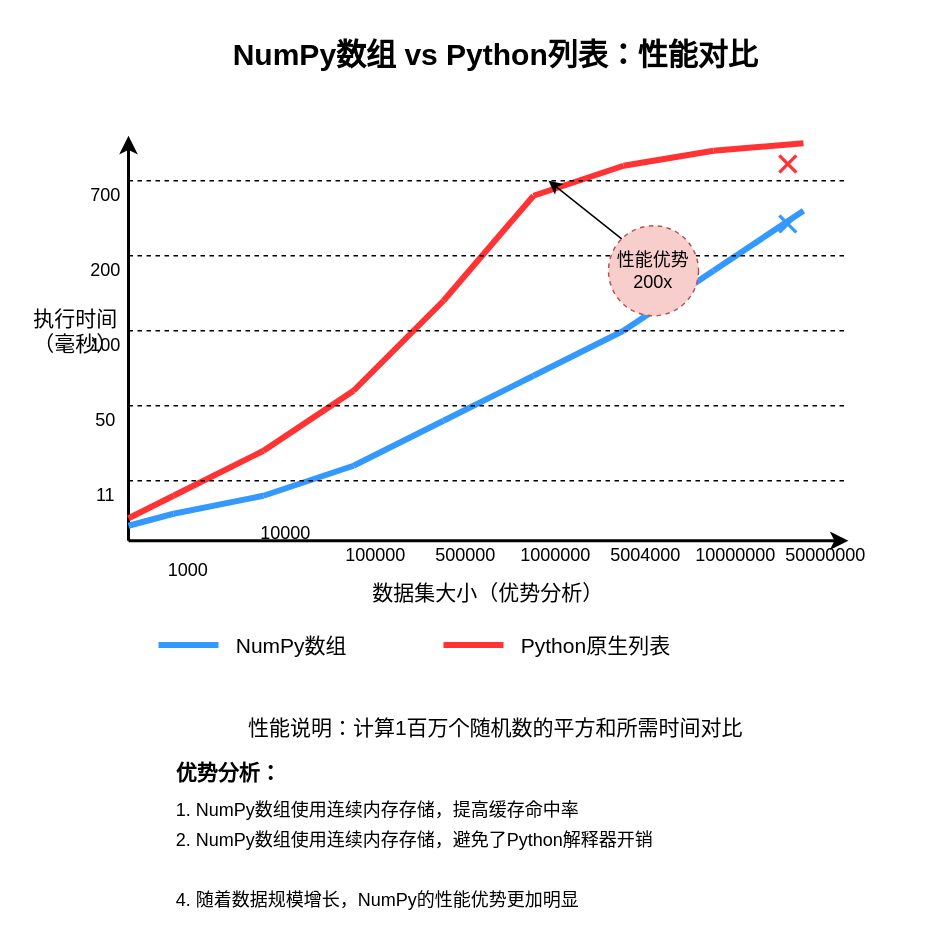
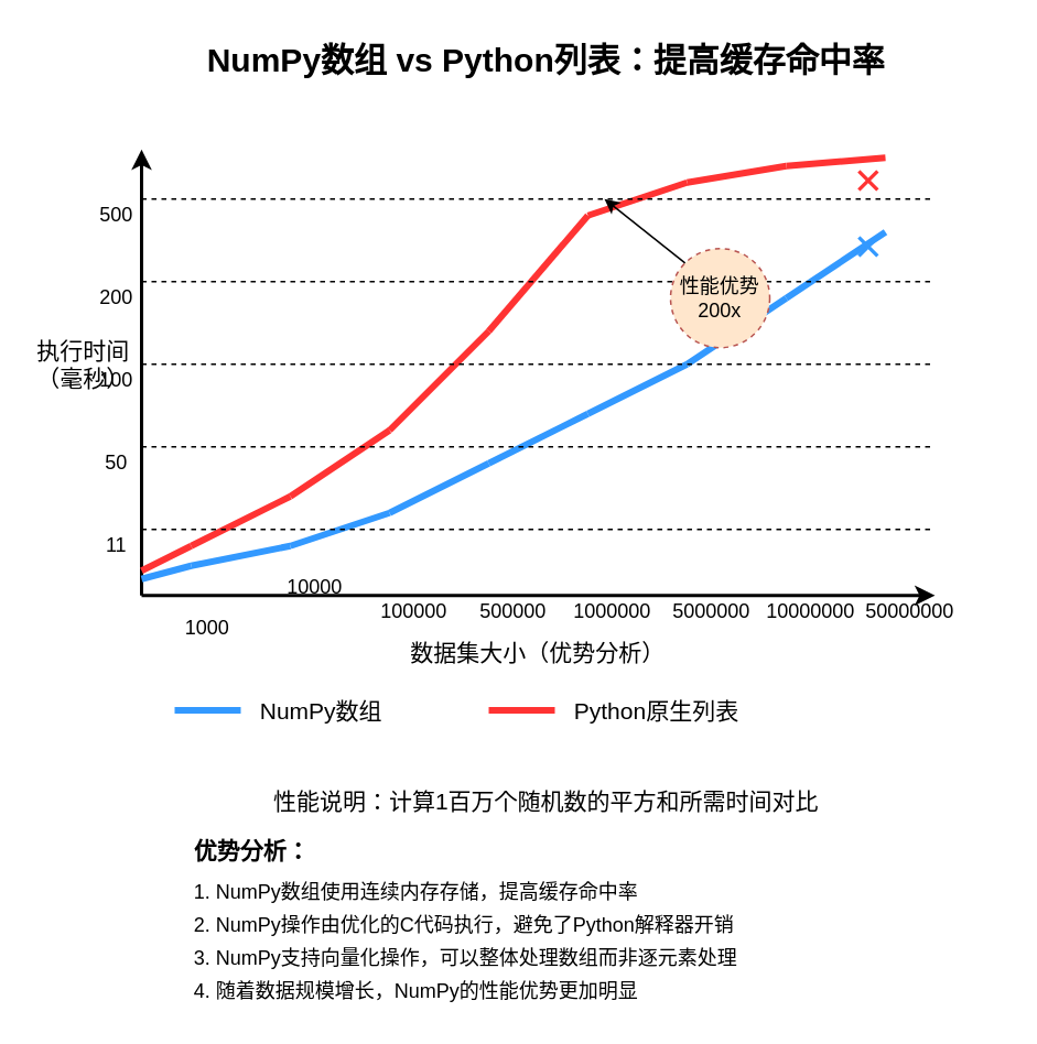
- <mxCell id="2" value="NumPy数组 vs Python列表：性能对比" style="text;html=1;strokeColor=none;fillColor=none;align=center;verticalAlign=middle;whiteSpace=wrap;rounded=0;fontSize=20;fontStyle=1" vertex="1" parent="1"><mxGeometry x="95" y="20" width="470" height="30" as="geometry" /></mxCell>
+ <mxCell id="2" value="NumPy数组 vs Python列表：提高缓存命中率" style="text;html=1;strokeColor=none;fillColor=none;align=center;verticalAlign=middle;whiteSpace=wrap;rounded=0;fontSize=20;fontStyle=1" vertex="1" parent="1"><mxGeometry x="95" y="20" width="470" height="30" as="geometry" /></mxCell>
- <mxCell id="32" value="700" style="text;html=1;strokeColor=none;fillColor=none;align=center;verticalAlign=middle;whiteSpace=wrap;rounded=0;" vertex="1" parent="1"><mxGeometry x="55" y="120" width="30" height="20" as="geometry" /></mxCell>
+ <mxCell id="32" value="500" style="text;html=1;strokeColor=none;fillColor=none;align=center;verticalAlign=middle;whiteSpace=wrap;rounded=0;" vertex="1" parent="1"><mxGeometry x="55" y="120" width="30" height="20" as="geometry" /></mxCell>
- <mxCell id="53" value="性能优势&lt;br&gt;200x" style="ellipse;whiteSpace=wrap;html=1;aspect=fixed;fontSize=12;fillColor=#f8cecc;strokeColor=#b85450;dashed=1;" vertex="1" parent="1"><mxGeometry x="405" y="150" width="60" height="60" as="geometry" /></mxCell>
+ <mxCell id="53" value="性能优势&lt;br&gt;200x" style="ellipse;whiteSpace=wrap;html=1;aspect=fixed;fontSize=12;fillColor=#ffe6cc;strokeColor=#b85450;dashed=1;" vertex="1" parent="1"><mxGeometry x="405" y="150" width="60" height="60" as="geometry" /></mxCell>
- <mxCell id="38" value="5004000" style="text;html=1;strokeColor=none;fillColor=none;align=center;verticalAlign=middle;whiteSpace=wrap;rounded=0;" vertex="1" parent="1"><mxGeometry x="415" y="360" width="30" height="20" as="geometry" /></mxCell>
+ <mxCell id="38" value="5000000" style="text;html=1;strokeColor=none;fillColor=none;align=center;verticalAlign=middle;whiteSpace=wrap;rounded=0;" vertex="1" parent="1"><mxGeometry x="415" y="360" width="30" height="20" as="geometry" /></mxCell>
- <mxCell id="48" value="2. NumPy数组使用连续内存存储，避免了Python解释器开销" style="text;html=1;strokeColor=none;fillColor=none;align=left;verticalAlign=middle;whiteSpace=wrap;rounded=0;" vertex="1" parent="1"><mxGeometry x="115" y="550" width="370" height="20" as="geometry" /></mxCell>
+ <mxCell id="48" value="2. NumPy操作由优化的C代码执行，避免了Python解释器开销" style="text;html=1;strokeColor=none;fillColor=none;align=left;verticalAlign=middle;whiteSpace=wrap;rounded=0;" vertex="1" parent="1"><mxGeometry x="115" y="550" width="370" height="20" as="geometry" /></mxCell>
+ <mxCell id="49" value="3. NumPy支持向量化操作，可以整体处理数组而非逐元素处理" style="text;html=1;strokeColor=none;fillColor=none;align=left;verticalAlign=middle;whiteSpace=wrap;rounded=0;" vertex="1" parent="1"><mxGeometry x="115" y="570" width="370" height="20" as="geometry" /></mxCell>
